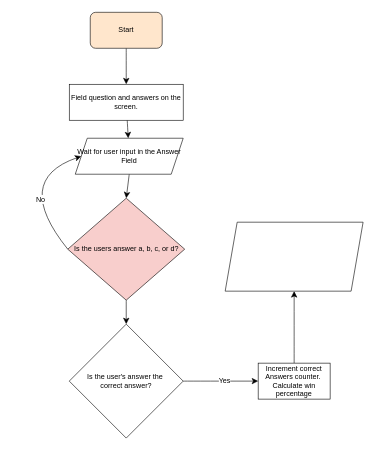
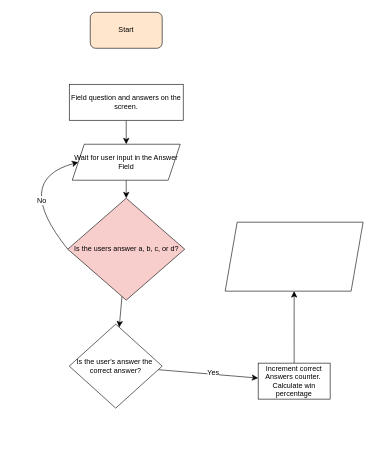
- <mxCell id="2" style="edgeStyle=none;curved=1;rounded=0;orthogonalLoop=1;jettySize=auto;html=1;entryX=0.5;entryY=0;entryDx=0;entryDy=0;fontSize=12;startSize=8;endSize=8;" edge="1" parent="1" source="3" target="5"><mxGeometry relative="1" as="geometry" /></mxCell>
- <mxCell id="7" value="Wait for user input in the Answer Field" style="shape=parallelogram;perimeter=parallelogramPerimeter;whiteSpace=wrap;html=1;fixedSize=1;" vertex="1" parent="1"><mxGeometry x="125" y="230" width="180" height="60" as="geometry" /></mxCell>
+ <mxCell id="7" value="Wait for user input in the Answer Field" style="shape=parallelogram;perimeter=parallelogramPerimeter;whiteSpace=wrap;html=1;fixedSize=1;" vertex="1" parent="1"><mxGeometry x="120" y="240" width="180" height="60" as="geometry" /></mxCell>
- <mxCell id="14" value="Is the user's answer the&amp;nbsp;&lt;div&gt;correct answer?&lt;/div&gt;" style="rhombus;whiteSpace=wrap;html=1;" vertex="1" parent="1"><mxGeometry x="115" y="540" width="190" height="190" as="geometry" /></mxCell>
+ <mxCell id="14" value="Is the user's answer the&amp;nbsp;&lt;div&gt;correct answer?&lt;/div&gt;" style="rhombus;whiteSpace=wrap;html=1;" vertex="1" parent="1"><mxGeometry x="115" y="540" width="155" height="140" as="geometry" /></mxCell>
